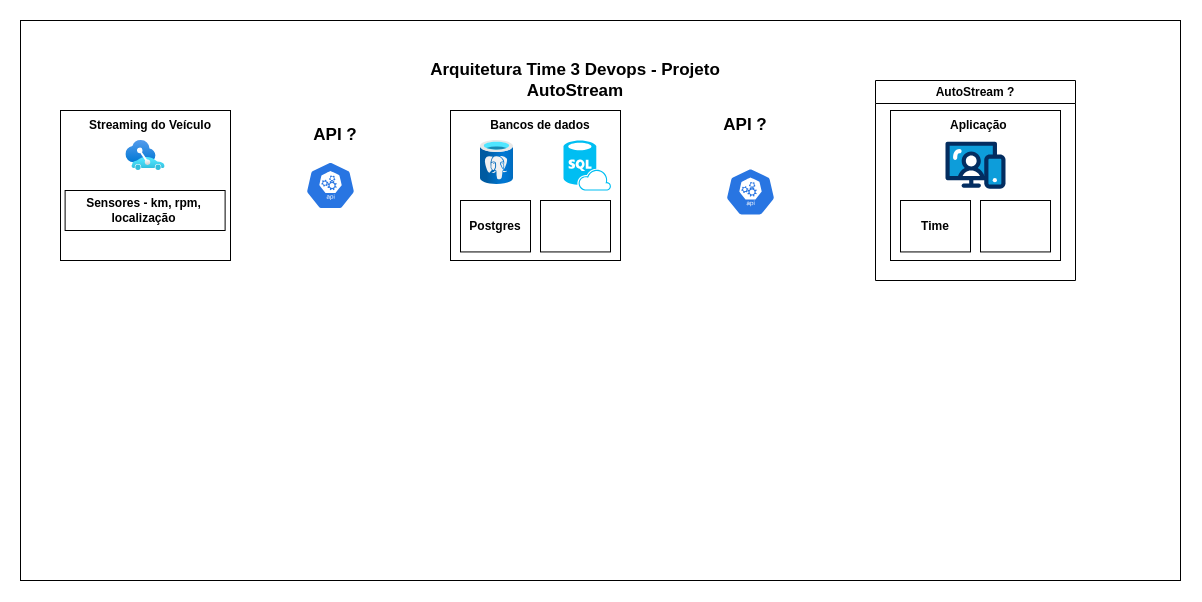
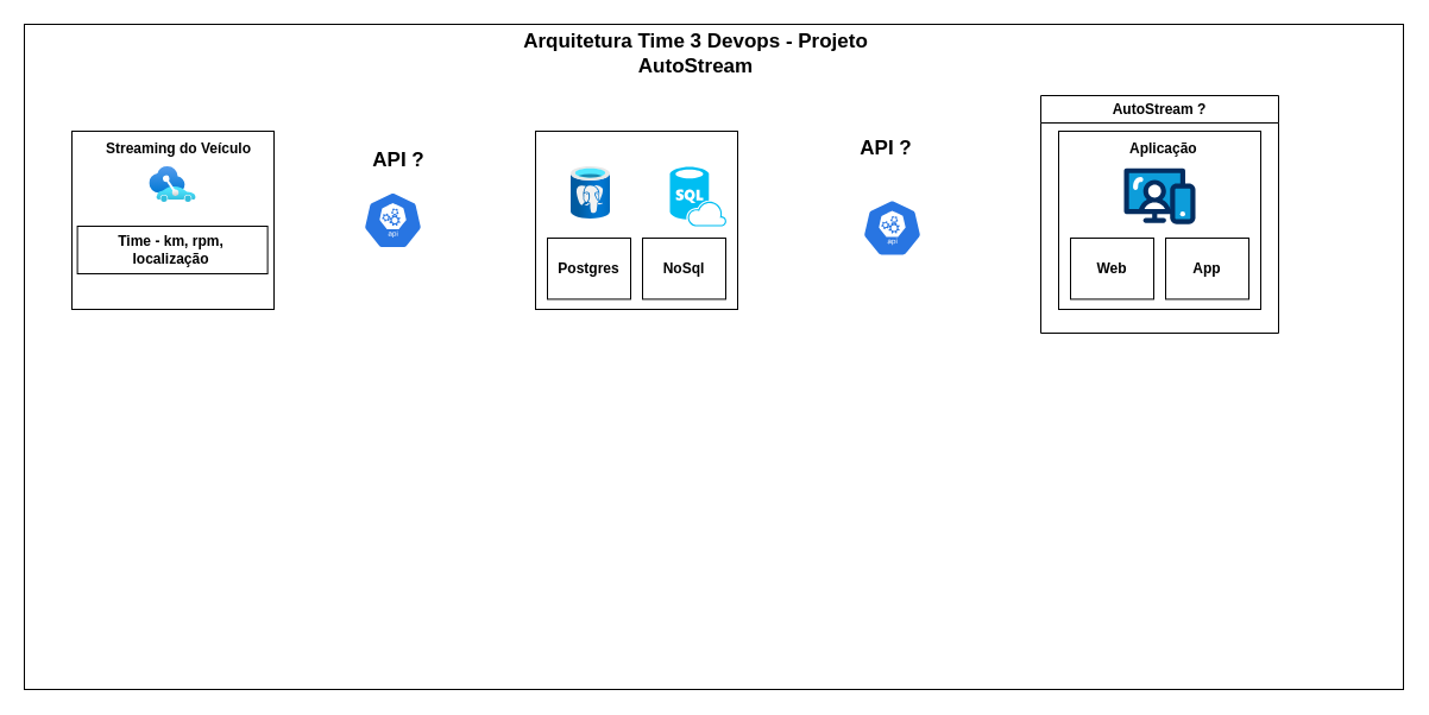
- <mxCell id="3" value="Arquitetura Time 3 Devops - Projeto AutoStream" style="text;strokeColor=none;align=center;fillColor=none;html=1;verticalAlign=middle;whiteSpace=wrap;rounded=0;fontStyle=1;fontSize=17;" parent="1" vertex="1"><mxGeometry x="390" y="65" width="370" height="30" as="geometry" /></mxCell>
+ <mxCell id="3" value="Arquitetura Time 3 Devops - Projeto AutoStream" style="text;strokeColor=none;align=center;fillColor=none;html=1;verticalAlign=middle;whiteSpace=wrap;rounded=0;fontStyle=1;fontSize=17;" parent="1" vertex="1"><mxGeometry x="400" y="30" width="370" height="30" as="geometry" /></mxCell>
- <mxCell id="13" value="Bancos de dados" style="text;strokeColor=none;align=center;fillColor=none;html=1;verticalAlign=middle;whiteSpace=wrap;rounded=0;fontStyle=1" vertex="1" parent="11"><mxGeometry x="10" width="160" height="30" as="geometry" /></mxCell>
- <mxCell id="10" value="Sensores - km, rpm, localização" style="text;align=center;html=1;verticalAlign=middle;whiteSpace=wrap;rounded=0;fontStyle=1" parent="8" vertex="1"><mxGeometry x="17.08" y="8" width="122.92" height="24" as="geometry" /></mxCell>
+ <mxCell id="10" value="Time - km, rpm, localização" style="text;align=center;html=1;verticalAlign=middle;whiteSpace=wrap;rounded=0;fontStyle=1" parent="8" vertex="1"><mxGeometry x="17.08" y="8" width="122.92" height="24" as="geometry" /></mxCell>
+ <mxCell id="20" value="NoSql" style="text;align=center;html=1;verticalAlign=middle;whiteSpace=wrap;rounded=0;fontStyle=1" vertex="1" parent="14"><mxGeometry x="80" y="15.429" width="70" height="20.571" as="geometry" /></mxCell>
+ <mxCell id="32" value="App" style="text;align=center;html=1;verticalAlign=middle;whiteSpace=wrap;rounded=0;fontStyle=1" vertex="1" parent="26"><mxGeometry x="80" y="15.429" width="70" height="20.571" as="geometry" /></mxCell>
- <mxCell id="30" value="Time" style="text;align=center;html=1;verticalAlign=middle;whiteSpace=wrap;rounded=0;fontStyle=1" vertex="1" parent="28"><mxGeometry y="15.429" width="70" height="20.571" as="geometry" /></mxCell>
+ <mxCell id="30" value="Web" style="text;align=center;html=1;verticalAlign=middle;whiteSpace=wrap;rounded=0;fontStyle=1" vertex="1" parent="28"><mxGeometry y="15.429" width="70" height="20.571" as="geometry" /></mxCell>
